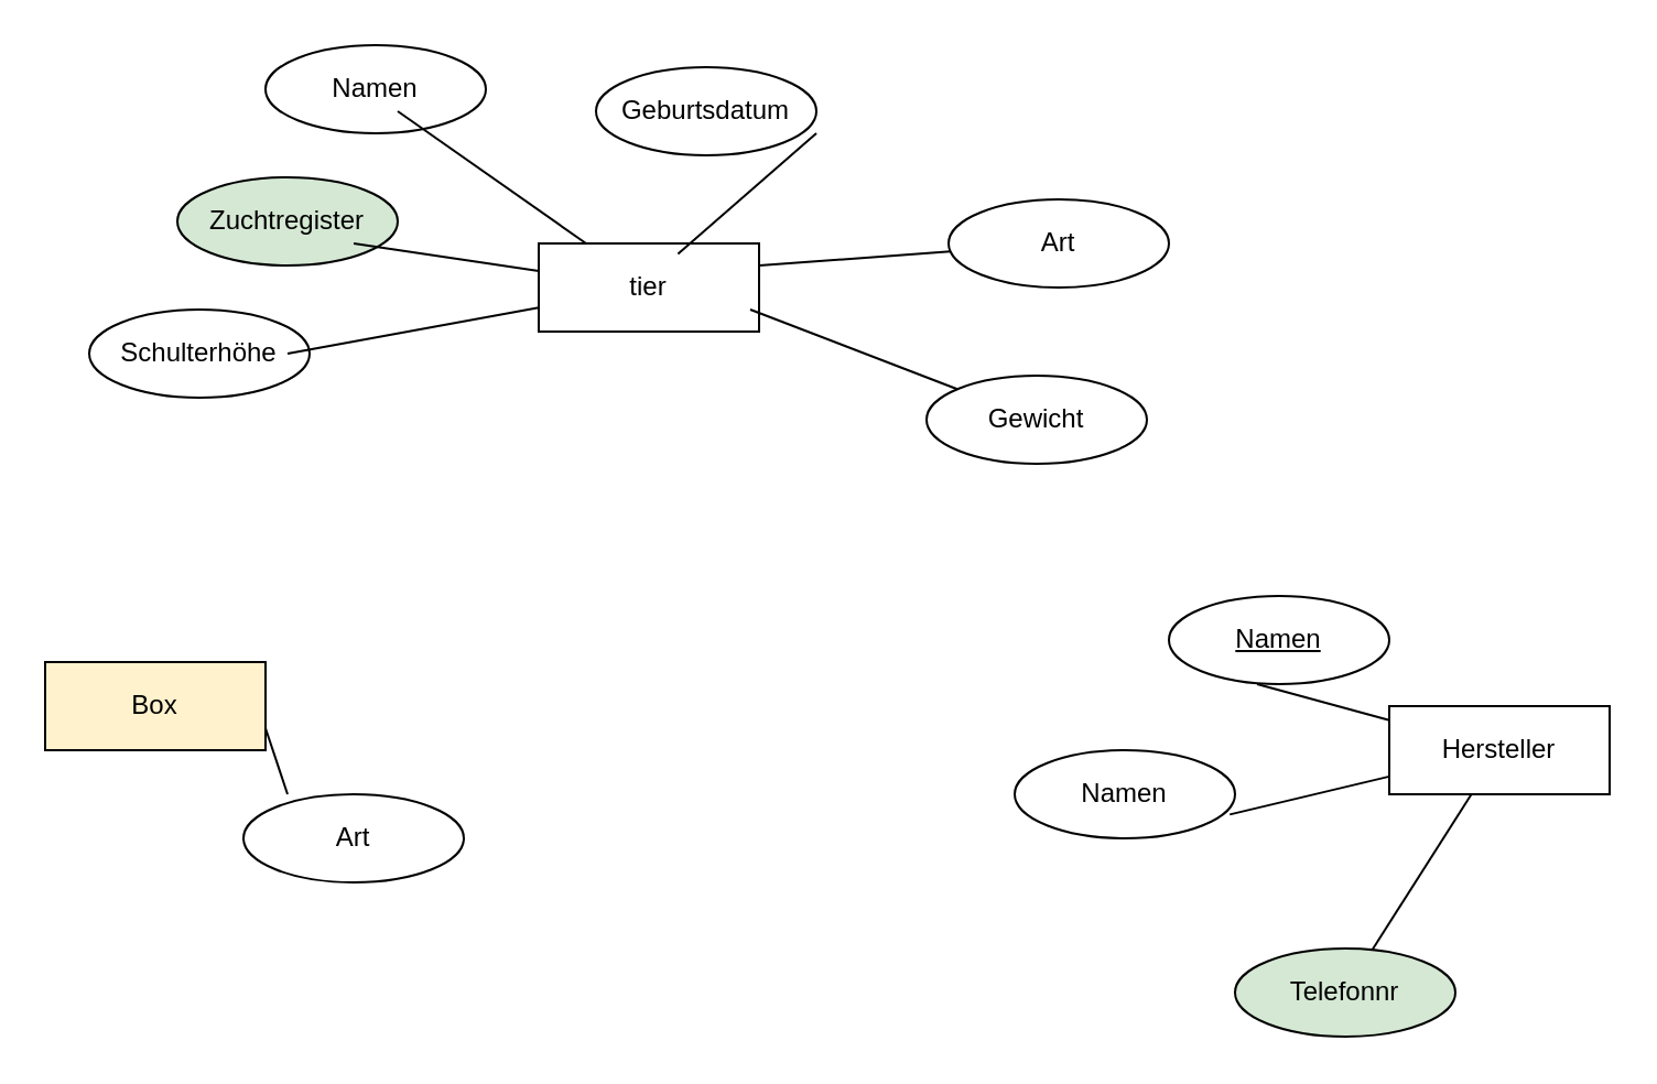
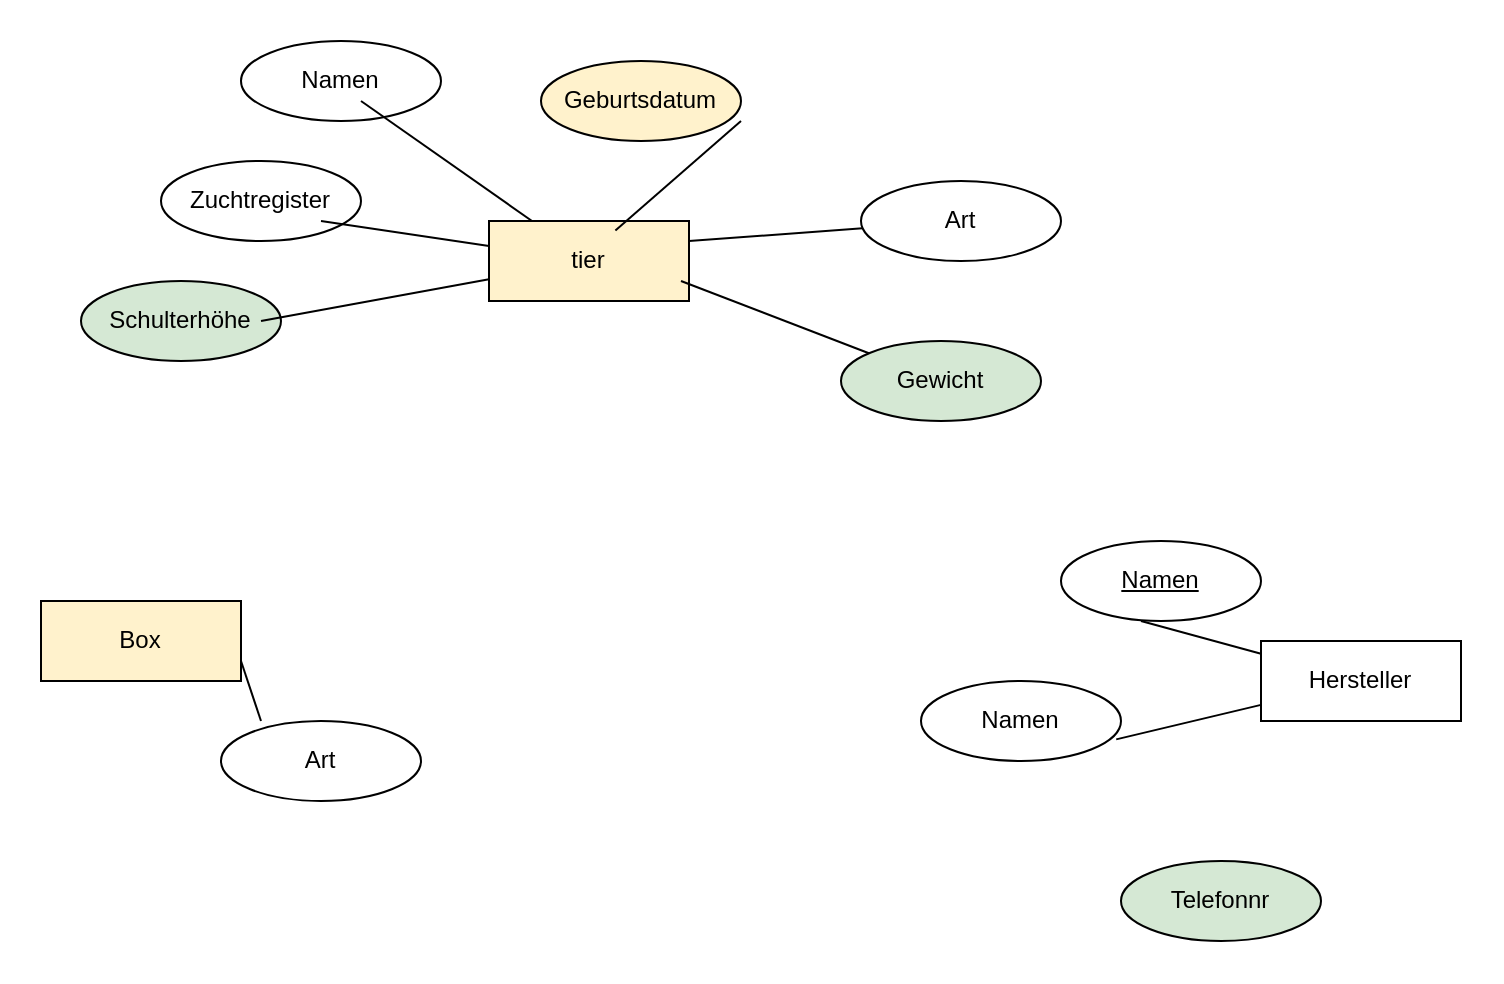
- <mxCell id="3" value="Geburtsdatum" style="ellipse;whiteSpace=wrap;html=1;align=center;" vertex="1" parent="1"><mxGeometry x="270" y="30" width="100" height="40" as="geometry" /></mxCell>
+ <mxCell id="3" value="Geburtsdatum" style="ellipse;whiteSpace=wrap;html=1;align=center;fillColor=#fff2cc;" vertex="1" parent="1"><mxGeometry x="270" y="30" width="100" height="40" as="geometry" /></mxCell>
- <mxCell id="4" value="Zuchtregister" style="ellipse;whiteSpace=wrap;html=1;align=center;fillColor=#d5e8d4;" vertex="1" parent="1"><mxGeometry x="80" y="80" width="100" height="40" as="geometry" /></mxCell>
+ <mxCell id="4" value="Zuchtregister" style="ellipse;whiteSpace=wrap;html=1;align=center;" vertex="1" parent="1"><mxGeometry x="80" y="80" width="100" height="40" as="geometry" /></mxCell>
- <mxCell id="2" value="tier" style="whiteSpace=wrap;html=1;align=center;" vertex="1" parent="1"><mxGeometry x="244" y="110" width="100" height="40" as="geometry" /></mxCell>
+ <mxCell id="2" value="tier" style="whiteSpace=wrap;html=1;align=center;fillColor=#fff2cc;" vertex="1" parent="1"><mxGeometry x="244" y="110" width="100" height="40" as="geometry" /></mxCell>
- <mxCell id="7" value="Schulterhöhe" style="ellipse;whiteSpace=wrap;html=1;align=center;" vertex="1" parent="1"><mxGeometry x="40" y="140" width="100" height="40" as="geometry" /></mxCell>
+ <mxCell id="7" value="Schulterhöhe" style="ellipse;whiteSpace=wrap;html=1;align=center;fillColor=#d5e8d4;" vertex="1" parent="1"><mxGeometry x="40" y="140" width="100" height="40" as="geometry" /></mxCell>
- <mxCell id="8" value="Gewicht" style="ellipse;whiteSpace=wrap;html=1;align=center;" vertex="1" parent="1"><mxGeometry x="420" y="170" width="100" height="40" as="geometry" /></mxCell>
+ <mxCell id="8" value="Gewicht" style="ellipse;whiteSpace=wrap;html=1;align=center;fillColor=#d5e8d4;" vertex="1" parent="1"><mxGeometry x="420" y="170" width="100" height="40" as="geometry" /></mxCell>
- <mxCell id="18" value="" style="endArrow=none;html=1;rounded=0;" edge="1" parent="1" source="12" target="9"><mxGeometry relative="1" as="geometry"><mxPoint x="660" y="450" as="sourcePoint" /><mxPoint x="820" y="450" as="targetPoint" /></mxGeometry></mxCell>
